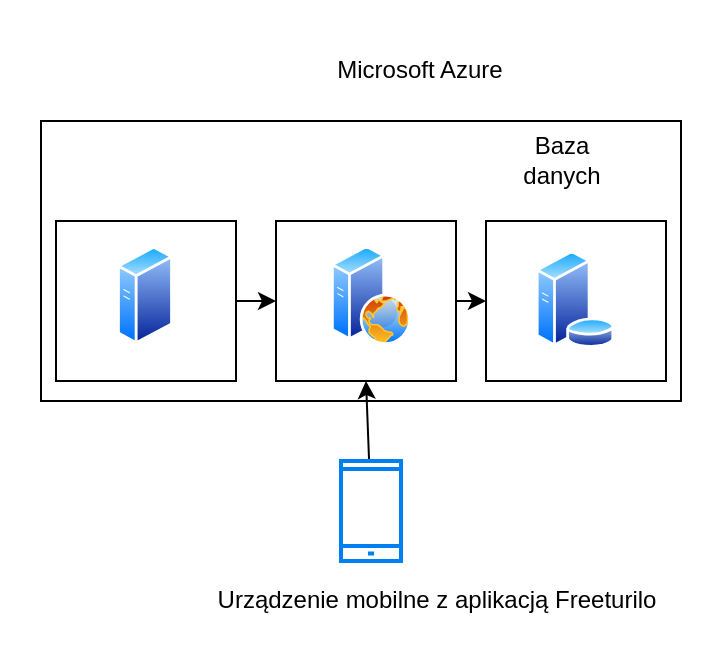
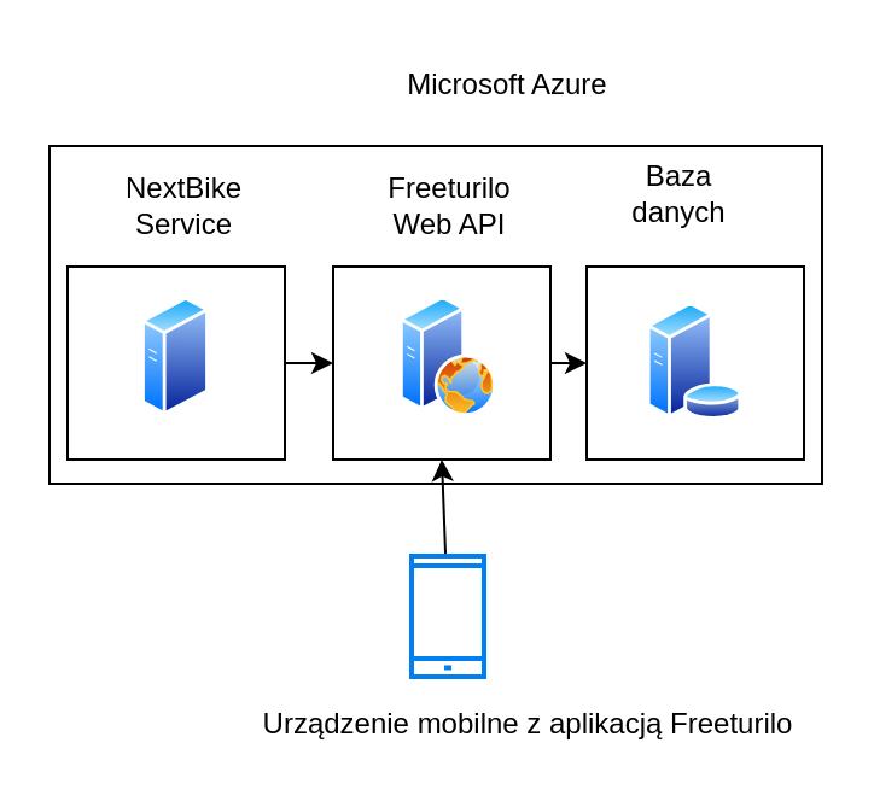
+ <mxCell id="10" value="NextBike Service" style="text;html=1;strokeColor=none;fillColor=none;align=center;verticalAlign=middle;whiteSpace=wrap;rounded=0;labelBackgroundColor=default;fontColor=default;" vertex="1" parent="1"><mxGeometry x="46" y="70" width="60" height="30" as="geometry" /></mxCell>
+ <mxCell id="11" value="Freeturilo Web API" style="text;html=1;strokeColor=none;fillColor=none;align=center;verticalAlign=middle;whiteSpace=wrap;rounded=0;labelBackgroundColor=default;fontColor=default;" vertex="1" parent="1"><mxGeometry x="156" y="70" width="60" height="30" as="geometry" /></mxCell>
